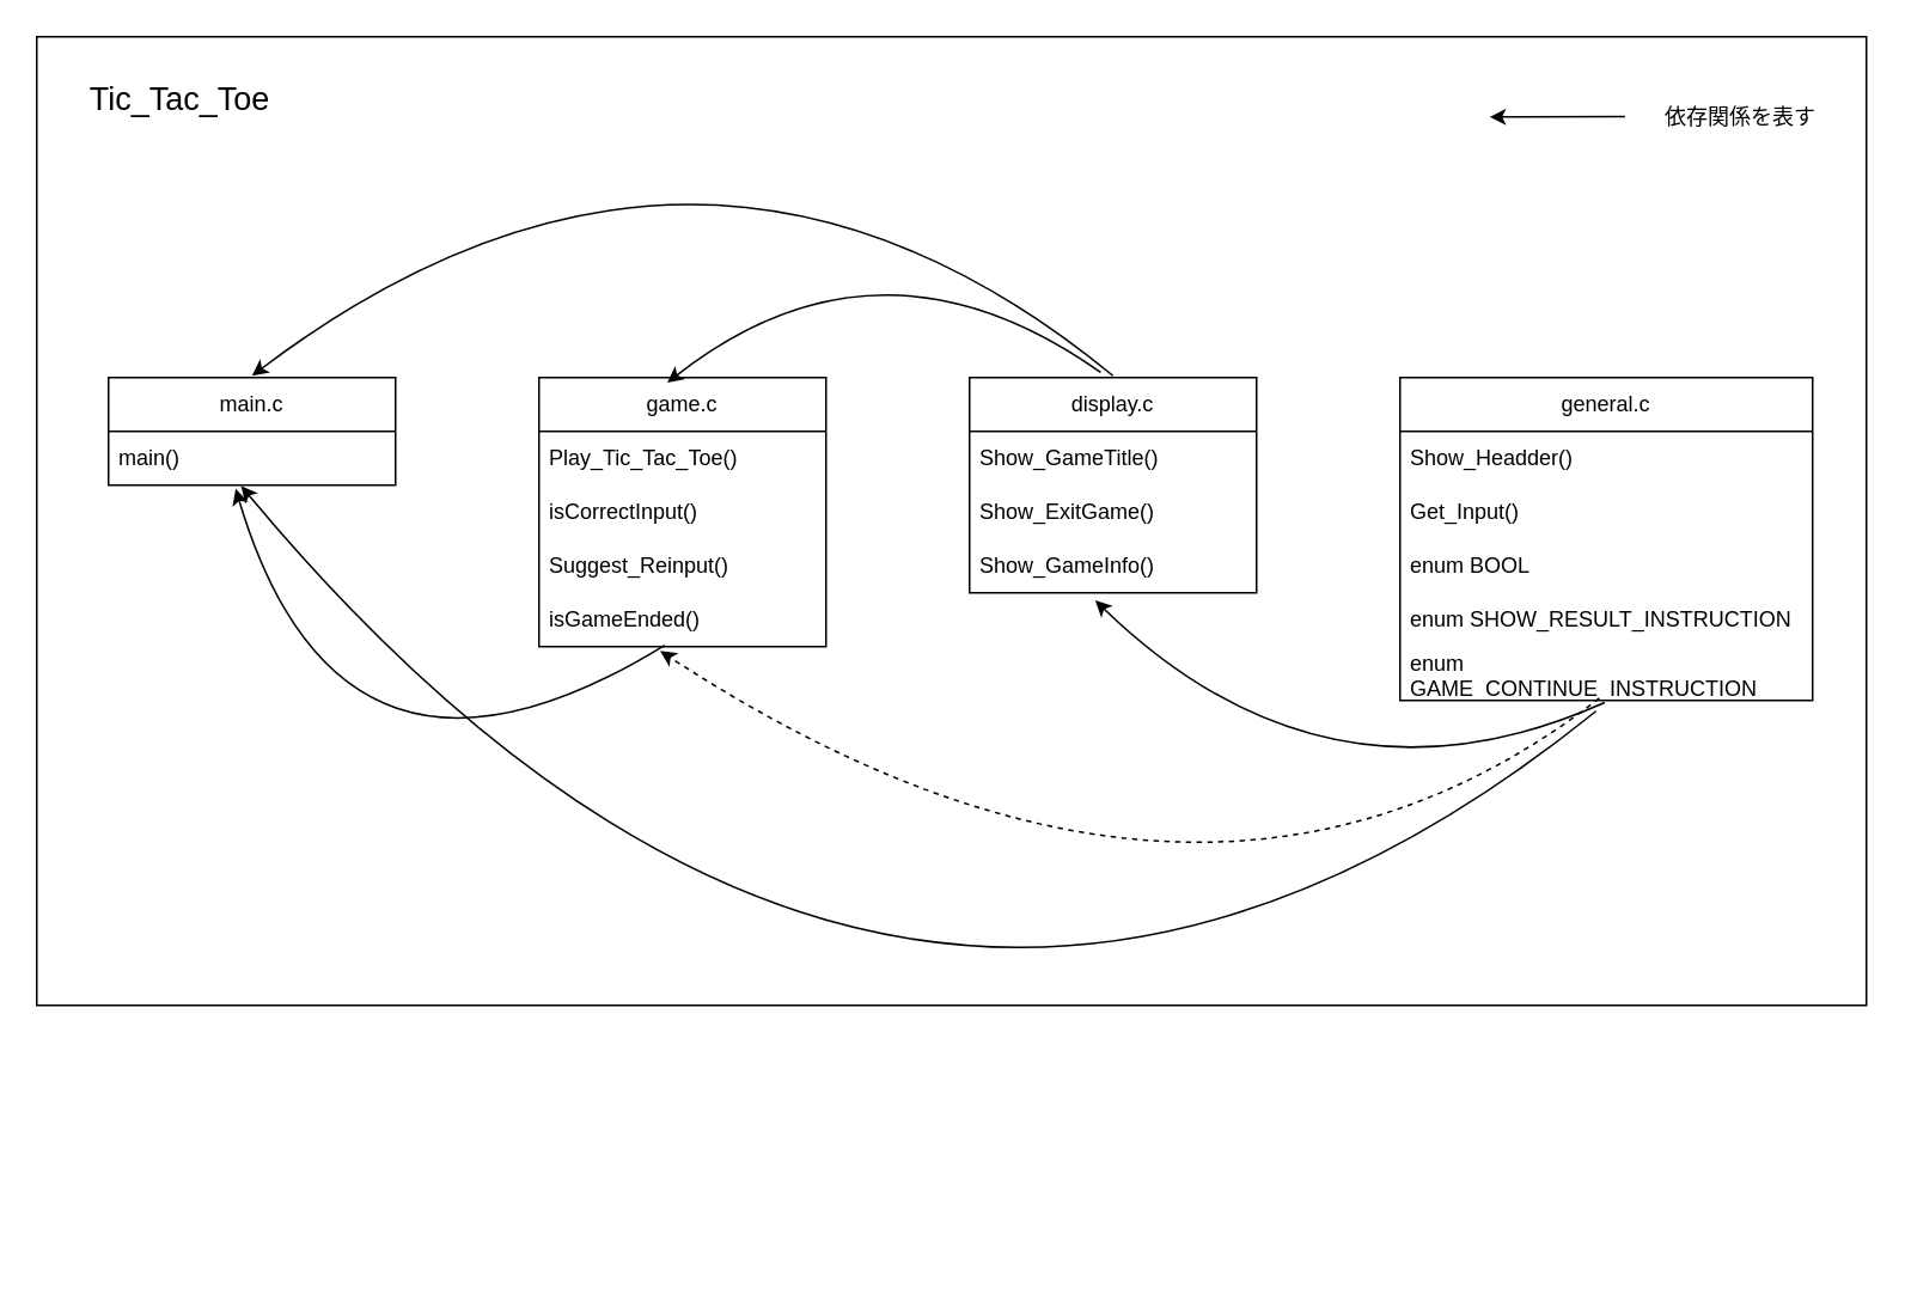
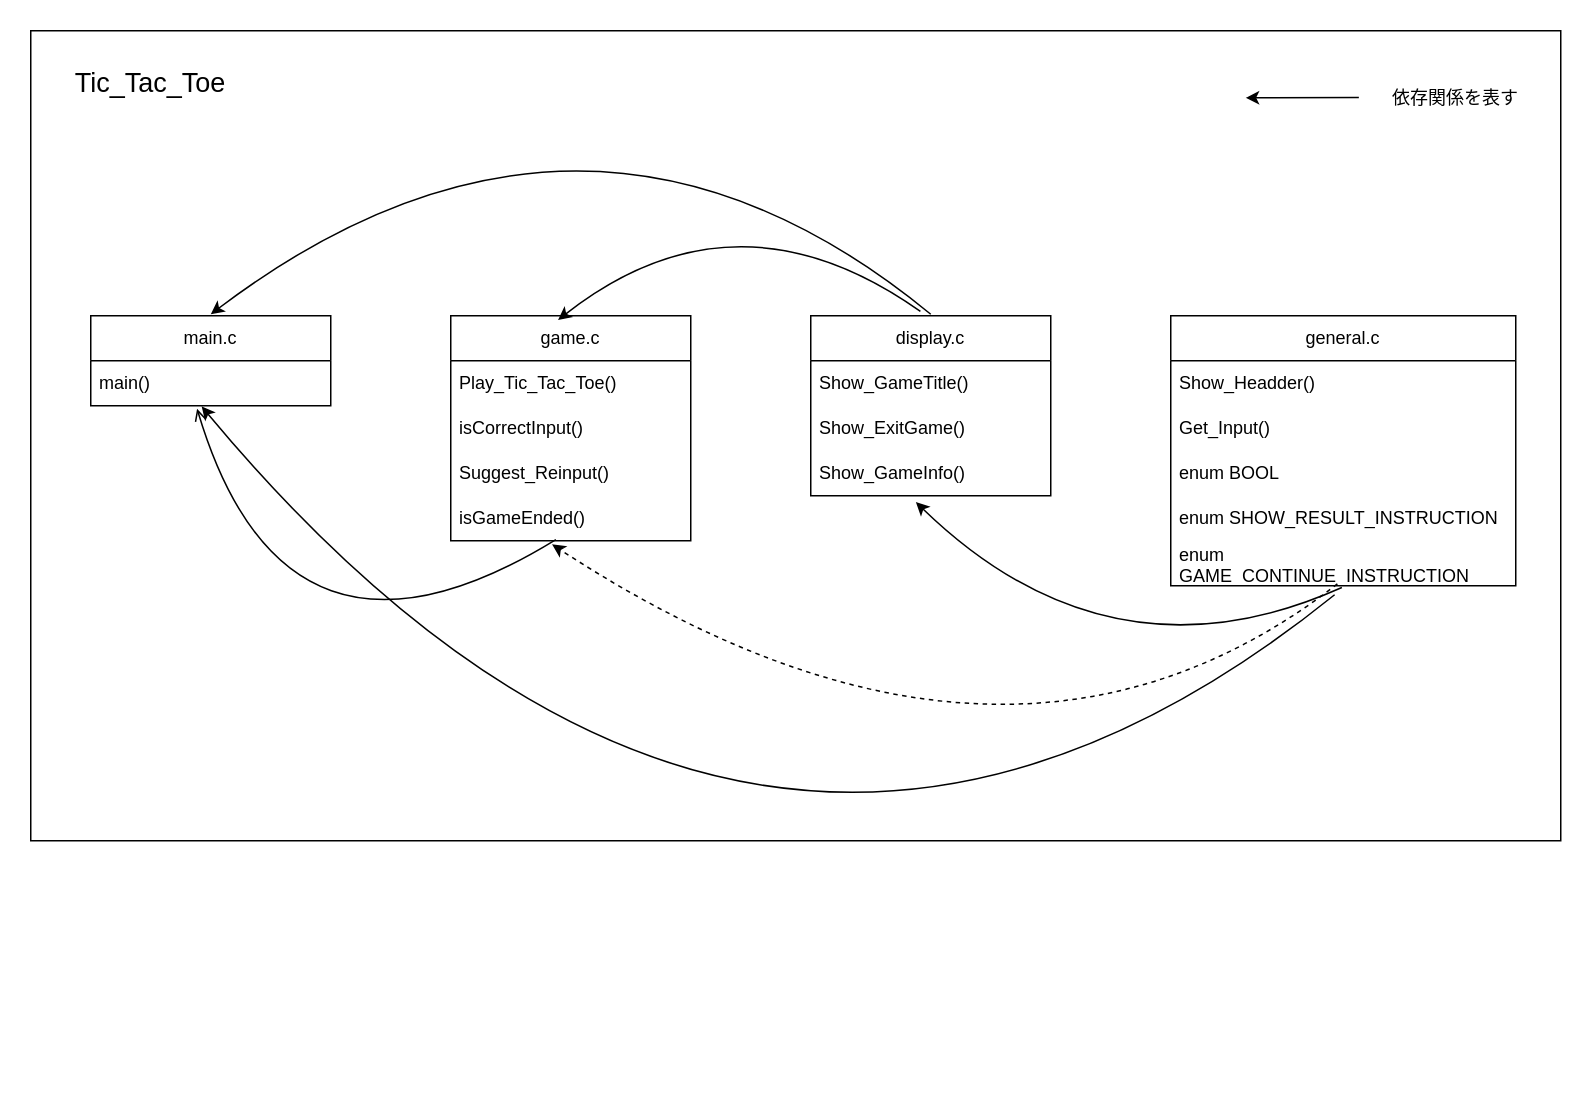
- <mxCell id="25" value="" style="curved=1;endArrow=classic;html=1;rounded=0;exitX=0.438;exitY=0.973;exitDx=0;exitDy=0;exitPerimeter=0;entryX=0.443;entryY=1.067;entryDx=0;entryDy=0;entryPerimeter=0;" parent="1" source="13" target="4" edge="1"><mxGeometry width="50" height="50" relative="1" as="geometry"><mxPoint x="260" y="450" as="sourcePoint" /><mxPoint x="310" y="400" as="targetPoint" /><Array as="points"><mxPoint x="190" y="470" /></Array></mxGeometry></mxCell>
+ <mxCell id="25" value="" style="curved=1;endArrow=open;html=1;rounded=0;exitX=0.438;exitY=0.973;exitDx=0;exitDy=0;exitPerimeter=0;entryX=0.443;entryY=1.067;entryDx=0;entryDy=0;entryPerimeter=0;" parent="1" source="13" target="4" edge="1"><mxGeometry width="50" height="50" relative="1" as="geometry"><mxPoint x="260" y="450" as="sourcePoint" /><mxPoint x="310" y="400" as="targetPoint" /><Array as="points"><mxPoint x="190" y="470" /></Array></mxGeometry></mxCell>
